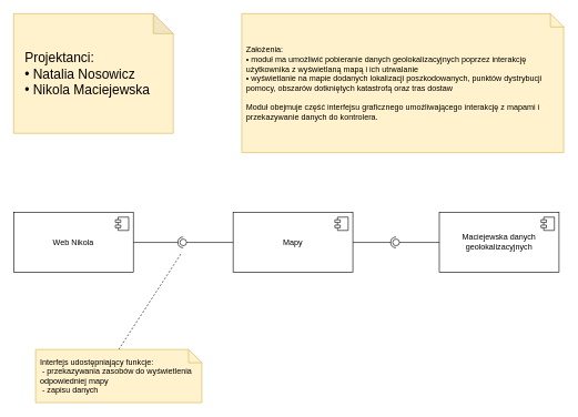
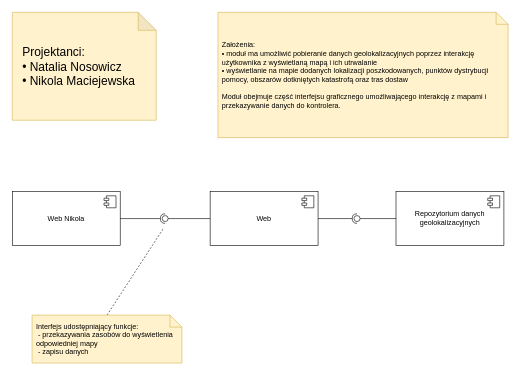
- <mxCell id="4" value="Mapy" style="html=1;dropTarget=0;whiteSpace=wrap;" parent="1" vertex="1"><mxGeometry x="350" y="319" width="180" height="90" as="geometry" /></mxCell>
+ <mxCell id="4" value="Web" style="html=1;dropTarget=0;whiteSpace=wrap;" parent="1" vertex="1"><mxGeometry x="350" y="319" width="180" height="90" as="geometry" /></mxCell>
- <mxCell id="9" value="Maciejewska danych geolokalizacyjnych" style="html=1;dropTarget=0;whiteSpace=wrap;" parent="1" vertex="1"><mxGeometry x="660" y="319" width="180" height="90" as="geometry" /></mxCell>
+ <mxCell id="9" value="Repozytorium danych geolokalizacyjnych" style="html=1;dropTarget=0;whiteSpace=wrap;" parent="1" vertex="1"><mxGeometry x="660" y="319" width="180" height="90" as="geometry" /></mxCell>
